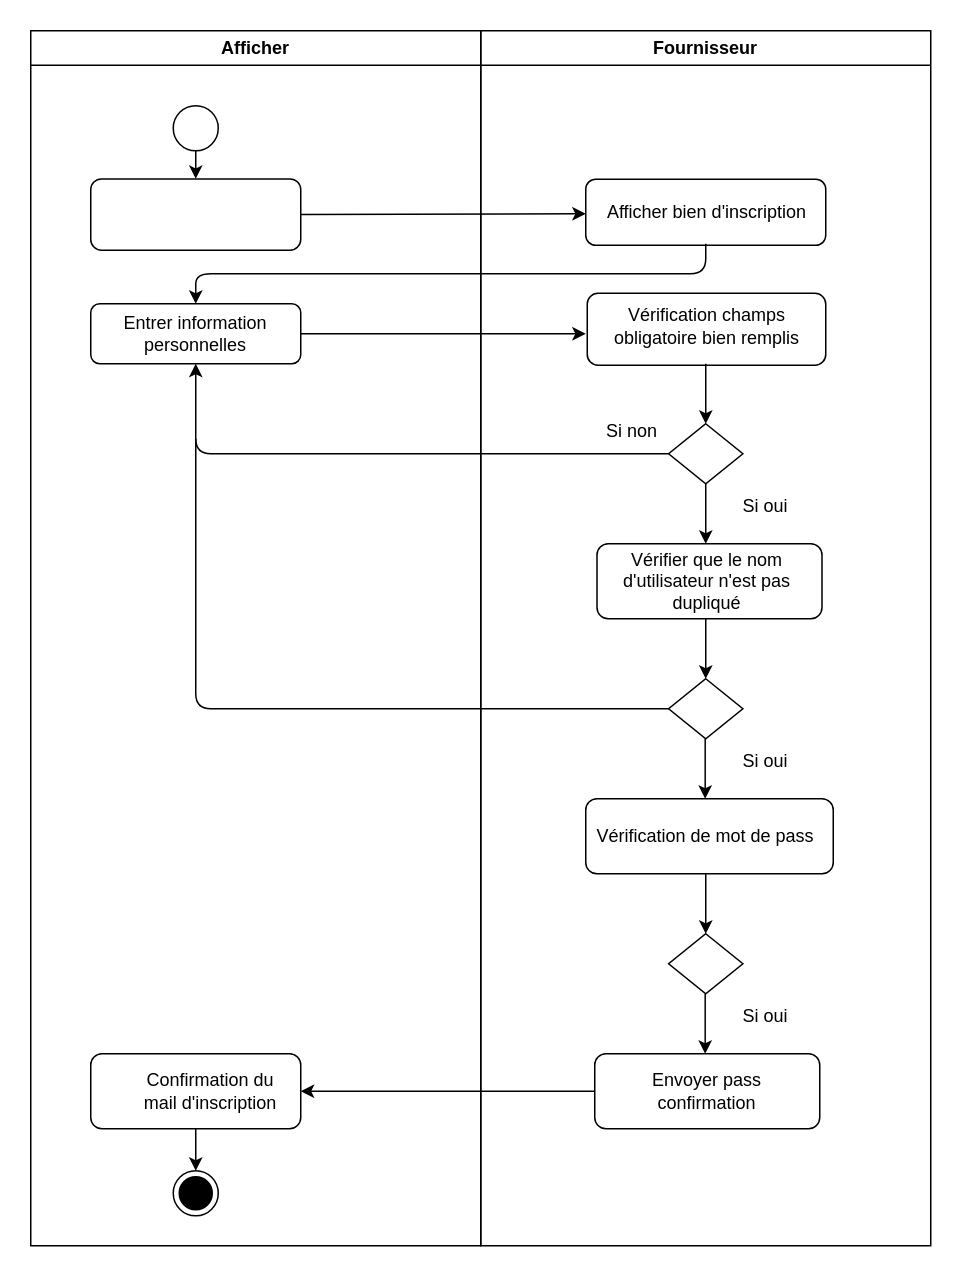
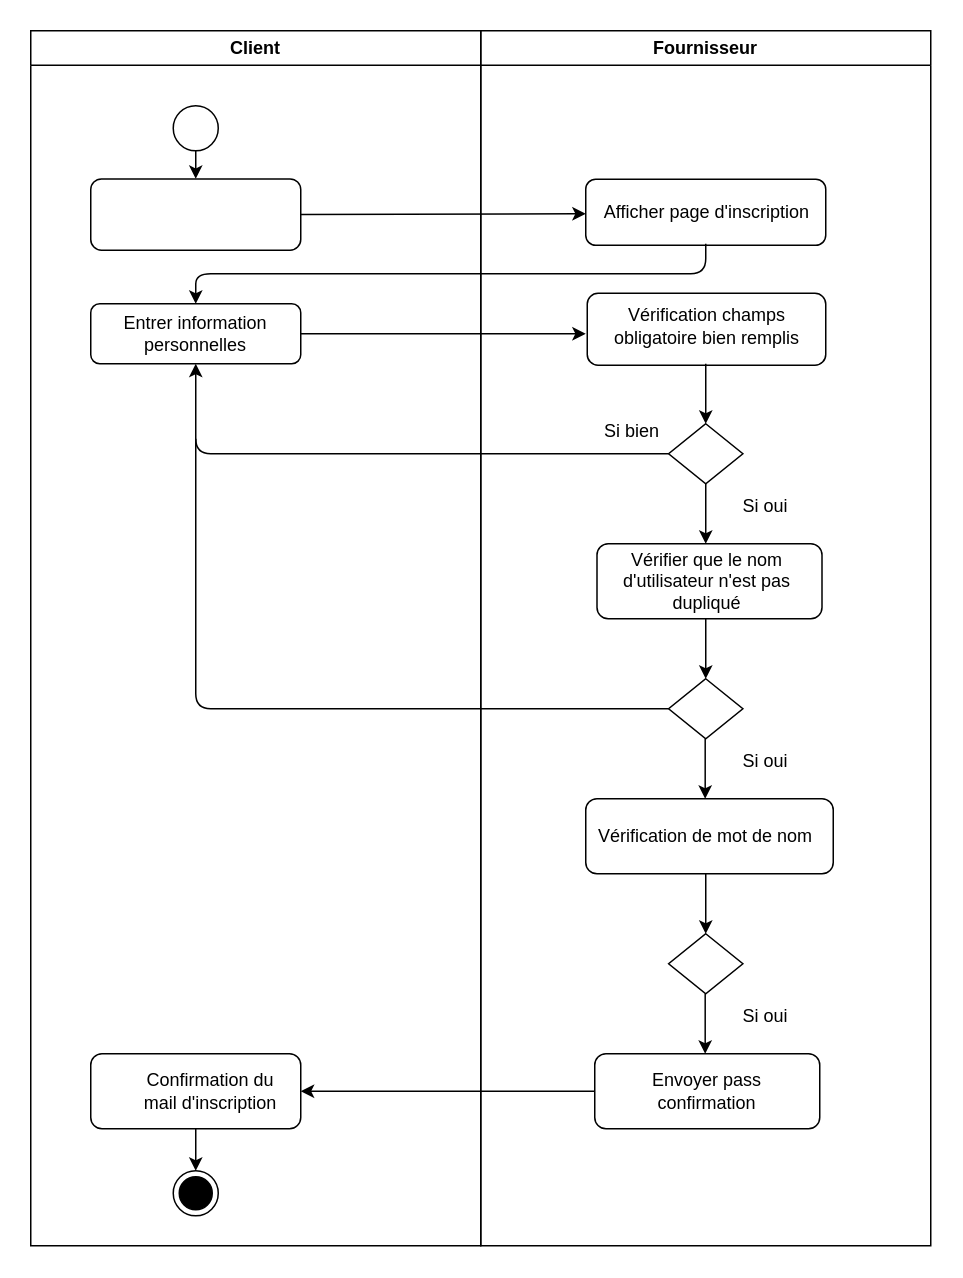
- <mxCell id="25" value="Afficher" style="swimlane;whiteSpace=wrap;html=1;fontSize=12;" parent="1" vertex="1"><mxGeometry x="20" y="20" width="300" height="810" as="geometry" /></mxCell>
+ <mxCell id="25" value="Client" style="swimlane;whiteSpace=wrap;html=1;fontSize=12;" parent="1" vertex="1"><mxGeometry x="20" y="20" width="300" height="810" as="geometry" /></mxCell>
- <mxCell id="8" value="Afficher bien d'inscription" style="text;html=1;strokeColor=none;fillColor=none;align=center;verticalAlign=middle;whiteSpace=wrap;rounded=0;fontSize=12;" parent="2" vertex="1"><mxGeometry x="41" y="106" width="220" height="30" as="geometry" /></mxCell>
+ <mxCell id="8" value="Afficher page d'inscription" style="text;html=1;strokeColor=none;fillColor=none;align=center;verticalAlign=middle;whiteSpace=wrap;rounded=0;fontSize=12;" parent="2" vertex="1"><mxGeometry x="41" y="106" width="220" height="30" as="geometry" /></mxCell>
- <mxCell id="12" value="Si non" style="text;html=1;strokeColor=none;fillColor=none;align=center;verticalAlign=middle;whiteSpace=wrap;rounded=0;fontSize=12;" parent="2" vertex="1"><mxGeometry x="71" y="252" width="60" height="30" as="geometry" /></mxCell>
+ <mxCell id="12" value="Si bien" style="text;html=1;strokeColor=none;fillColor=none;align=center;verticalAlign=middle;whiteSpace=wrap;rounded=0;fontSize=12;" parent="2" vertex="1"><mxGeometry x="71" y="252" width="60" height="30" as="geometry" /></mxCell>
- <mxCell id="19" value="Vérification de mot de pass" style="text;html=1;strokeColor=none;fillColor=none;align=center;verticalAlign=middle;whiteSpace=wrap;rounded=0;" vertex="1" parent="2"><mxGeometry x="50" y="522" width="200" height="30" as="geometry" /></mxCell>
+ <mxCell id="19" value="Vérification de mot de nom" style="text;html=1;strokeColor=none;fillColor=none;align=center;verticalAlign=middle;whiteSpace=wrap;rounded=0;" vertex="1" parent="2"><mxGeometry x="50" y="522" width="200" height="30" as="geometry" /></mxCell>
